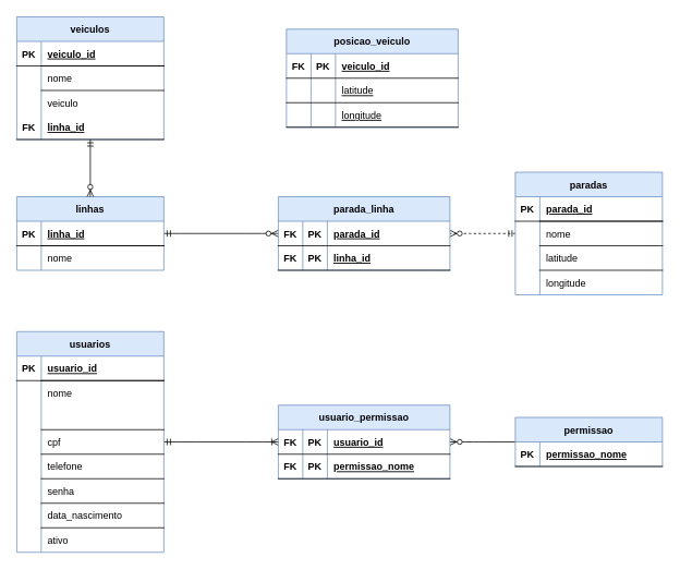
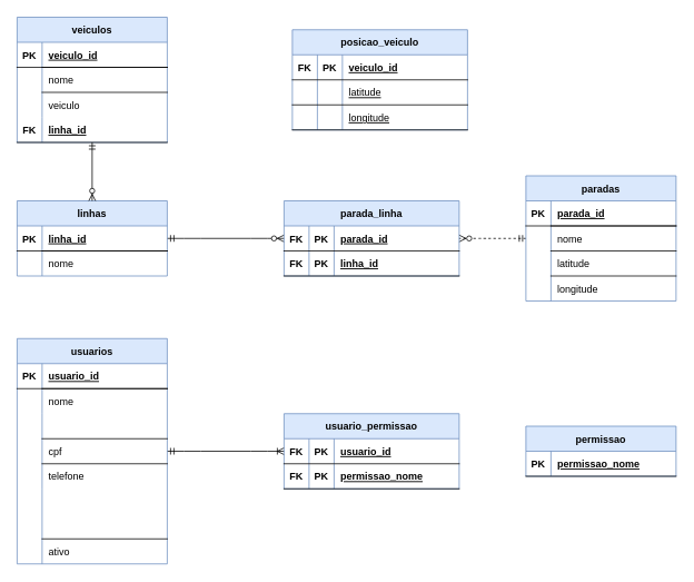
- <mxCell id="61" value="" style="edgeStyle=entityRelationEdgeStyle;fontSize=12;html=1;endArrow=ERzeroToMany;endFill=1;" edge="1" parent="1" source="62" target="66"><mxGeometry width="100" height="100" relative="1" as="geometry"><mxPoint x="380" y="500" as="sourcePoint" /><mxPoint x="480" y="400" as="targetPoint" /></mxGeometry></mxCell>
- <mxCell id="92" value="senha" style="shape=partialRectangle;connectable=0;fillColor=none;top=1;left=0;bottom=0;right=0;align=left;spacingLeft=6;overflow=hidden;" vertex="1" parent="90"><mxGeometry x="30" width="150" height="30" as="geometry" /></mxCell>
- <mxCell id="95" value="data_nascimento" style="shape=partialRectangle;connectable=0;fillColor=none;top=1;left=0;bottom=0;right=0;align=left;spacingLeft=6;overflow=hidden;" vertex="1" parent="93"><mxGeometry x="30" width="150" height="30" as="geometry" /></mxCell>
